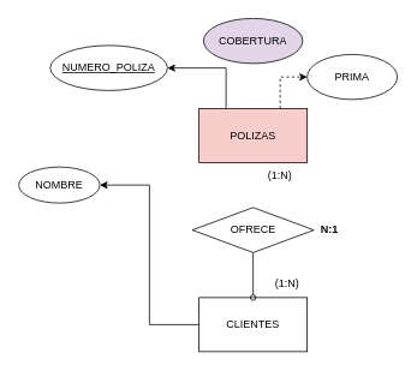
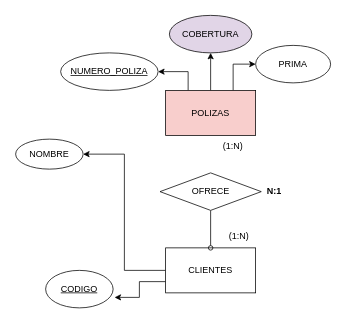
- <mxCell id="9" value="&lt;u&gt;NUMERO_POLIZA&lt;/u&gt;" style="ellipse;whiteSpace=wrap;html=1;" vertex="1" parent="1"><mxGeometry x="55" y="50" width="130" height="50" as="geometry" /></mxCell>
+ <mxCell id="9" value="&lt;u&gt;NUMERO_POLIZA&lt;/u&gt;" style="ellipse;whiteSpace=wrap;html=1;" vertex="1" parent="1"><mxGeometry x="80" y="70" width="130" height="50" as="geometry" /></mxCell>
- <mxCell id="4" style="edgeStyle=orthogonalEdgeStyle;rounded=0;orthogonalLoop=1;jettySize=auto;html=1;exitX=0.75;exitY=0;exitDx=0;exitDy=0;entryX=0;entryY=0.5;entryDx=0;entryDy=0;dashed=1;" edge="1" parent="1" source="5" target="11"><mxGeometry relative="1" as="geometry" /></mxCell>
+ <mxCell id="4" style="edgeStyle=orthogonalEdgeStyle;rounded=0;orthogonalLoop=1;jettySize=auto;html=1;exitX=0.75;exitY=0;exitDx=0;exitDy=0;entryX=0;entryY=0.5;entryDx=0;entryDy=0;" edge="1" parent="1" source="5" target="11"><mxGeometry relative="1" as="geometry" /></mxCell>
+ <mxCell id="2" style="edgeStyle=orthogonalEdgeStyle;rounded=0;orthogonalLoop=1;jettySize=auto;html=1;exitX=0.5;exitY=0;exitDx=0;exitDy=0;entryX=0.5;entryY=1;entryDx=0;entryDy=0;" edge="1" parent="1" source="5" target="10"><mxGeometry relative="1" as="geometry" /></mxCell>
+ <mxCell id="7" style="edgeStyle=orthogonalEdgeStyle;rounded=0;orthogonalLoop=1;jettySize=auto;html=1;exitX=0;exitY=0.75;exitDx=0;exitDy=0;entryX=1.022;entryY=0.72;entryDx=0;entryDy=0;entryPerimeter=0;" edge="1" parent="1" source="8" target="13"><mxGeometry relative="1" as="geometry" /></mxCell>
+ <mxCell id="13" value="&lt;u&gt;CODIGO&lt;/u&gt;" style="ellipse;whiteSpace=wrap;html=1;" vertex="1" parent="1"><mxGeometry x="60" y="360" width="90" height="50" as="geometry" /></mxCell>
